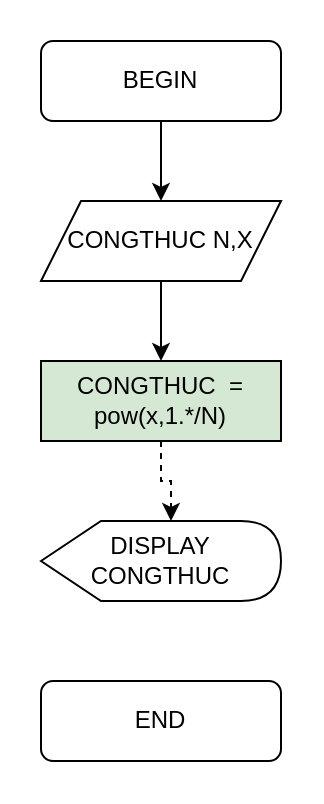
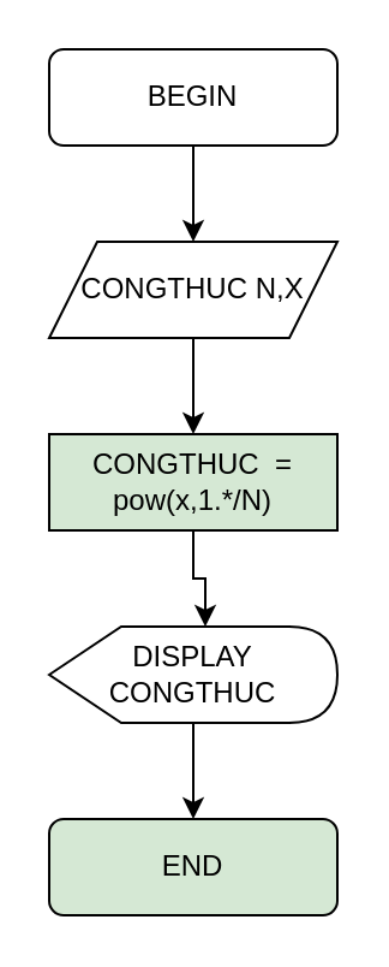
- <mxCell id="6" style="edgeStyle=orthogonalEdgeStyle;rounded=0;orthogonalLoop=1;jettySize=auto;html=1;entryX=0;entryY=0;entryDx=65;entryDy=0;entryPerimeter=0;dashed=1;" edge="1" parent="1" source="7" target="9"><mxGeometry relative="1" as="geometry" /></mxCell>
+ <mxCell id="6" style="edgeStyle=orthogonalEdgeStyle;rounded=0;orthogonalLoop=1;jettySize=auto;html=1;entryX=0;entryY=0;entryDx=65;entryDy=0;entryPerimeter=0;" edge="1" parent="1" source="7" target="9"><mxGeometry relative="1" as="geometry" /></mxCell>
+ <mxCell id="8" style="edgeStyle=orthogonalEdgeStyle;rounded=0;orthogonalLoop=1;jettySize=auto;html=1;entryX=0.5;entryY=0;entryDx=0;entryDy=0;" edge="1" parent="1" source="9" target="10"><mxGeometry relative="1" as="geometry" /></mxCell>
- <mxCell id="10" value="END" style="rounded=1;whiteSpace=wrap;html=1;" vertex="1" parent="1"><mxGeometry x="20" y="340" width="120" height="40" as="geometry" /></mxCell>
+ <mxCell id="10" value="END" style="rounded=1;whiteSpace=wrap;html=1;fillColor=#d5e8d4;" vertex="1" parent="1"><mxGeometry x="20" y="340" width="120" height="40" as="geometry" /></mxCell>
